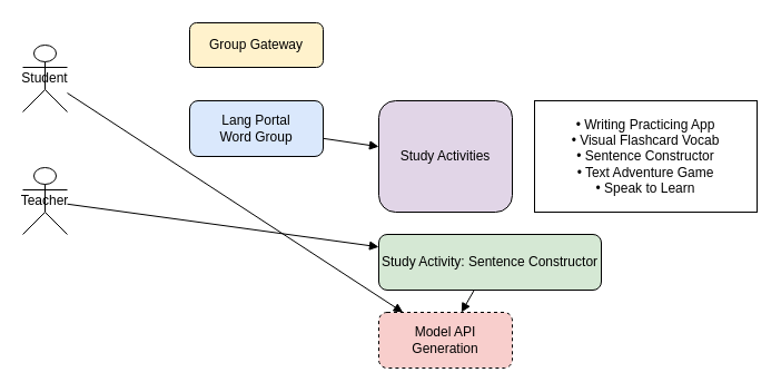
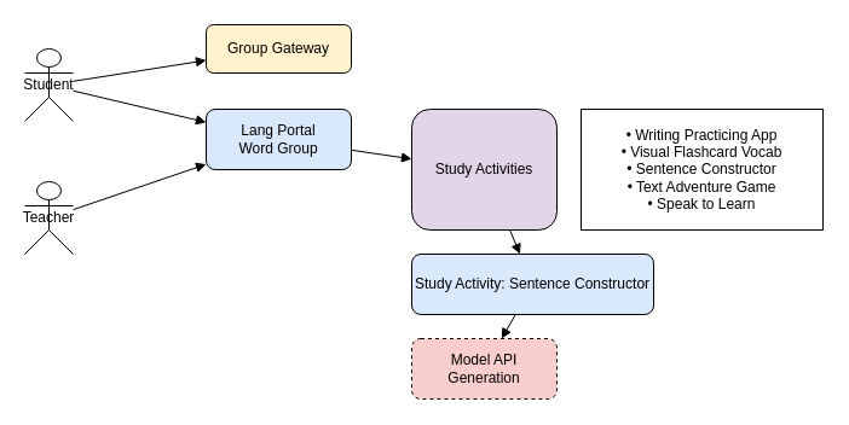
+ <mxCell id="10" style="endArrow=block;html=1;" edge="1" parent="1" source="2" target="4"><mxGeometry relative="1" as="geometry" /></mxCell>
- <mxCell id="15" style="endArrow=block;html=1;" edge="1" parent="1" source="2" target="9"><mxGeometry relative="1" as="geometry" /></mxCell>
+ <mxCell id="15" style="endArrow=block;html=1;" edge="1" parent="1" source="2" target="5"><mxGeometry relative="1" as="geometry" /></mxCell>
- <mxCell id="11" style="endArrow=block;html=1;" edge="1" parent="1" source="3" target="8"><mxGeometry relative="1" as="geometry" /></mxCell>
+ <mxCell id="11" style="endArrow=block;html=1;" edge="1" parent="1" source="3" target="4"><mxGeometry relative="1" as="geometry" /></mxCell>
+ <mxCell id="13" style="endArrow=block;html=1;" edge="1" parent="1" source="6" target="8"><mxGeometry relative="1" as="geometry" /></mxCell>
- <mxCell id="8" value="Study Activity: Sentence Constructor" style="rounded=1;whiteSpace=wrap;html=1;fillColor=#d5e8d4;" vertex="1" parent="1"><mxGeometry x="340" y="210" width="200" height="50" as="geometry" /></mxCell>
+ <mxCell id="8" value="Study Activity: Sentence Constructor" style="rounded=1;whiteSpace=wrap;html=1;fillColor=#dae8fc;" vertex="1" parent="1"><mxGeometry x="340" y="210" width="200" height="50" as="geometry" /></mxCell>
